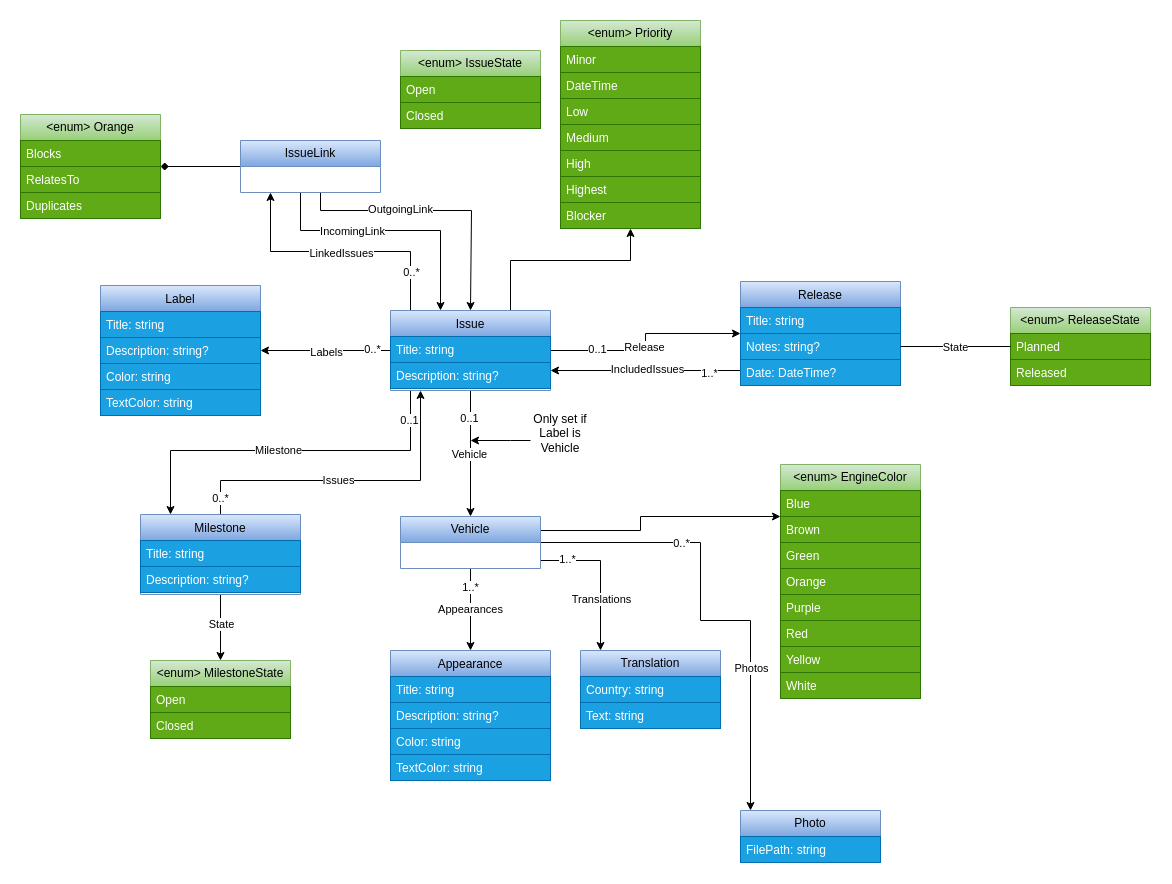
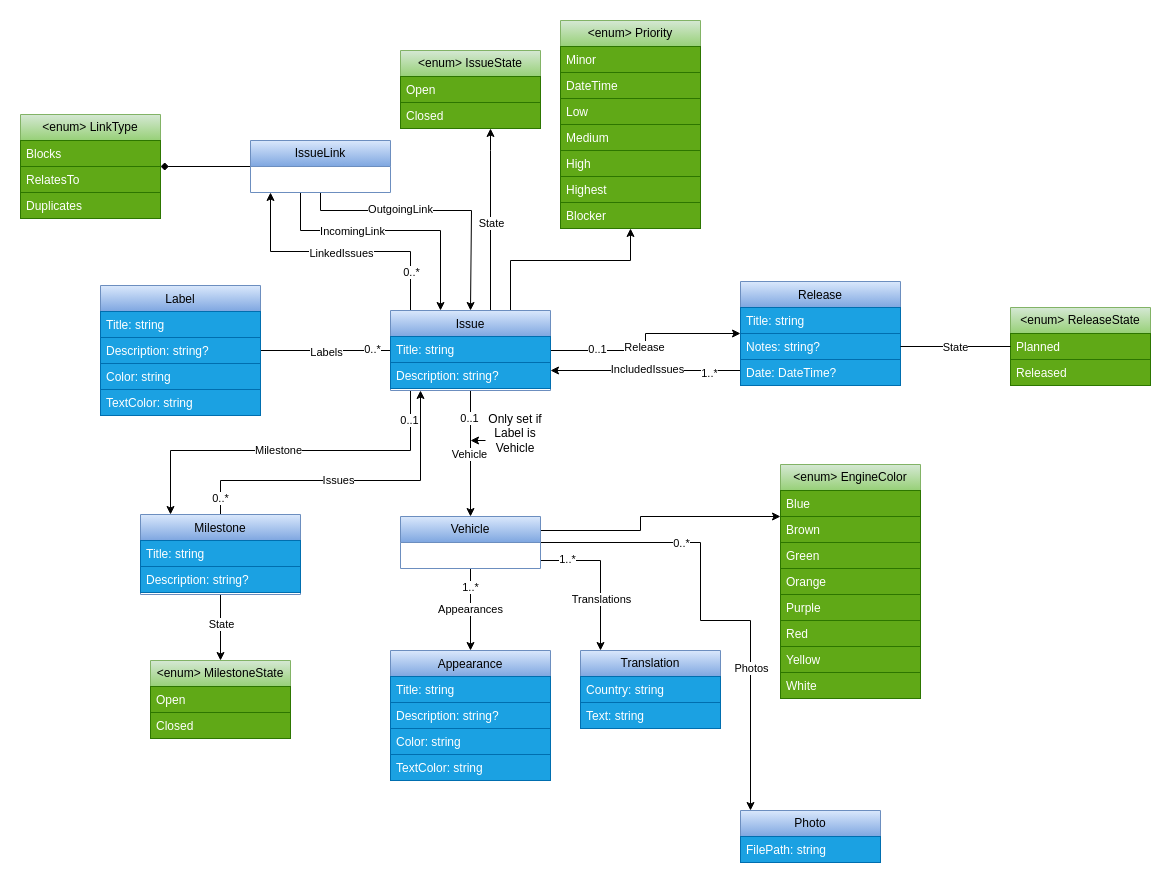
- <mxCell id="77" value="&lt;font color=&quot;#000000&quot;&gt;&amp;lt;enum&amp;gt; Orange&lt;/font&gt;" style="swimlane;fontStyle=0;childLayout=stackLayout;horizontal=1;startSize=26;fillColor=#d5e8d4;horizontalStack=0;resizeParent=1;resizeParentMax=0;resizeLast=0;collapsible=1;marginBottom=0;whiteSpace=wrap;html=1;gradientColor=#97d077;strokeColor=#82b366;" parent="1" vertex="1"><mxGeometry x="20" y="114" width="140" height="104" as="geometry" /></mxCell>
+ <mxCell id="77" value="&lt;font color=&quot;#000000&quot;&gt;&amp;lt;enum&amp;gt; LinkType&lt;/font&gt;" style="swimlane;fontStyle=0;childLayout=stackLayout;horizontal=1;startSize=26;fillColor=#d5e8d4;horizontalStack=0;resizeParent=1;resizeParentMax=0;resizeLast=0;collapsible=1;marginBottom=0;whiteSpace=wrap;html=1;gradientColor=#97d077;strokeColor=#82b366;" parent="1" vertex="1"><mxGeometry x="20" y="114" width="140" height="104" as="geometry" /></mxCell>
- <mxCell id="76" value="&lt;font color=&quot;#000000&quot;&gt;IssueLink&lt;/font&gt;" style="swimlane;fontStyle=0;childLayout=stackLayout;horizontal=1;startSize=26;fillColor=#dae8fc;horizontalStack=0;resizeParent=1;resizeParentMax=0;resizeLast=0;collapsible=1;marginBottom=0;whiteSpace=wrap;html=1;gradientColor=#7ea6e0;strokeColor=#6c8ebf;" parent="1" vertex="1"><mxGeometry x="240" y="140" width="140" height="52" as="geometry" /></mxCell>
+ <mxCell id="76" value="&lt;font color=&quot;#000000&quot;&gt;IssueLink&lt;/font&gt;" style="swimlane;fontStyle=0;childLayout=stackLayout;horizontal=1;startSize=26;fillColor=#dae8fc;horizontalStack=0;resizeParent=1;resizeParentMax=0;resizeLast=0;collapsible=1;marginBottom=0;whiteSpace=wrap;html=1;gradientColor=#7ea6e0;strokeColor=#6c8ebf;" parent="1" vertex="1"><mxGeometry x="250" y="140" width="140" height="52" as="geometry" /></mxCell>
+ <mxCell id="37" style="edgeStyle=orthogonalEdgeStyle;rounded=0;orthogonalLoop=1;jettySize=auto;html=1;" parent="1" source="40" target="66" edge="1"><mxGeometry relative="1" as="geometry"><Array as="points"><mxPoint x="490" y="150" /><mxPoint x="490" y="150" /></Array></mxGeometry></mxCell>
+ <mxCell id="38" value="State" style="edgeLabel;html=1;align=center;verticalAlign=middle;resizable=0;points=[];" parent="37" vertex="1" connectable="0"><mxGeometry x="-0.029" relative="1" as="geometry"><mxPoint as="offset" /></mxGeometry></mxCell>
- <mxCell id="25" style="edgeStyle=orthogonalEdgeStyle;rounded=0;orthogonalLoop=1;jettySize=auto;html=1;" parent="1" source="40" target="43" edge="1"><mxGeometry relative="1" as="geometry" /></mxCell>
+ <mxCell id="25" style="edgeStyle=orthogonalEdgeStyle;rounded=0;orthogonalLoop=1;jettySize=auto;html=1;endArrow=none;" parent="1" source="40" target="43" edge="1"><mxGeometry relative="1" as="geometry" /></mxCell>
- <mxCell id="70" value="Only set if Label is Vehicle" style="text;html=1;strokeColor=none;fillColor=none;align=center;verticalAlign=middle;whiteSpace=wrap;rounded=0;" parent="1" vertex="1"><mxGeometry x="530" y="418" width="60" height="30" as="geometry" /></mxCell>
+ <mxCell id="70" value="Only set if Label is Vehicle" style="text;html=1;strokeColor=none;fillColor=none;align=center;verticalAlign=middle;whiteSpace=wrap;rounded=0;" parent="1" vertex="1"><mxGeometry x="485" y="418" width="60" height="30" as="geometry" /></mxCell>
